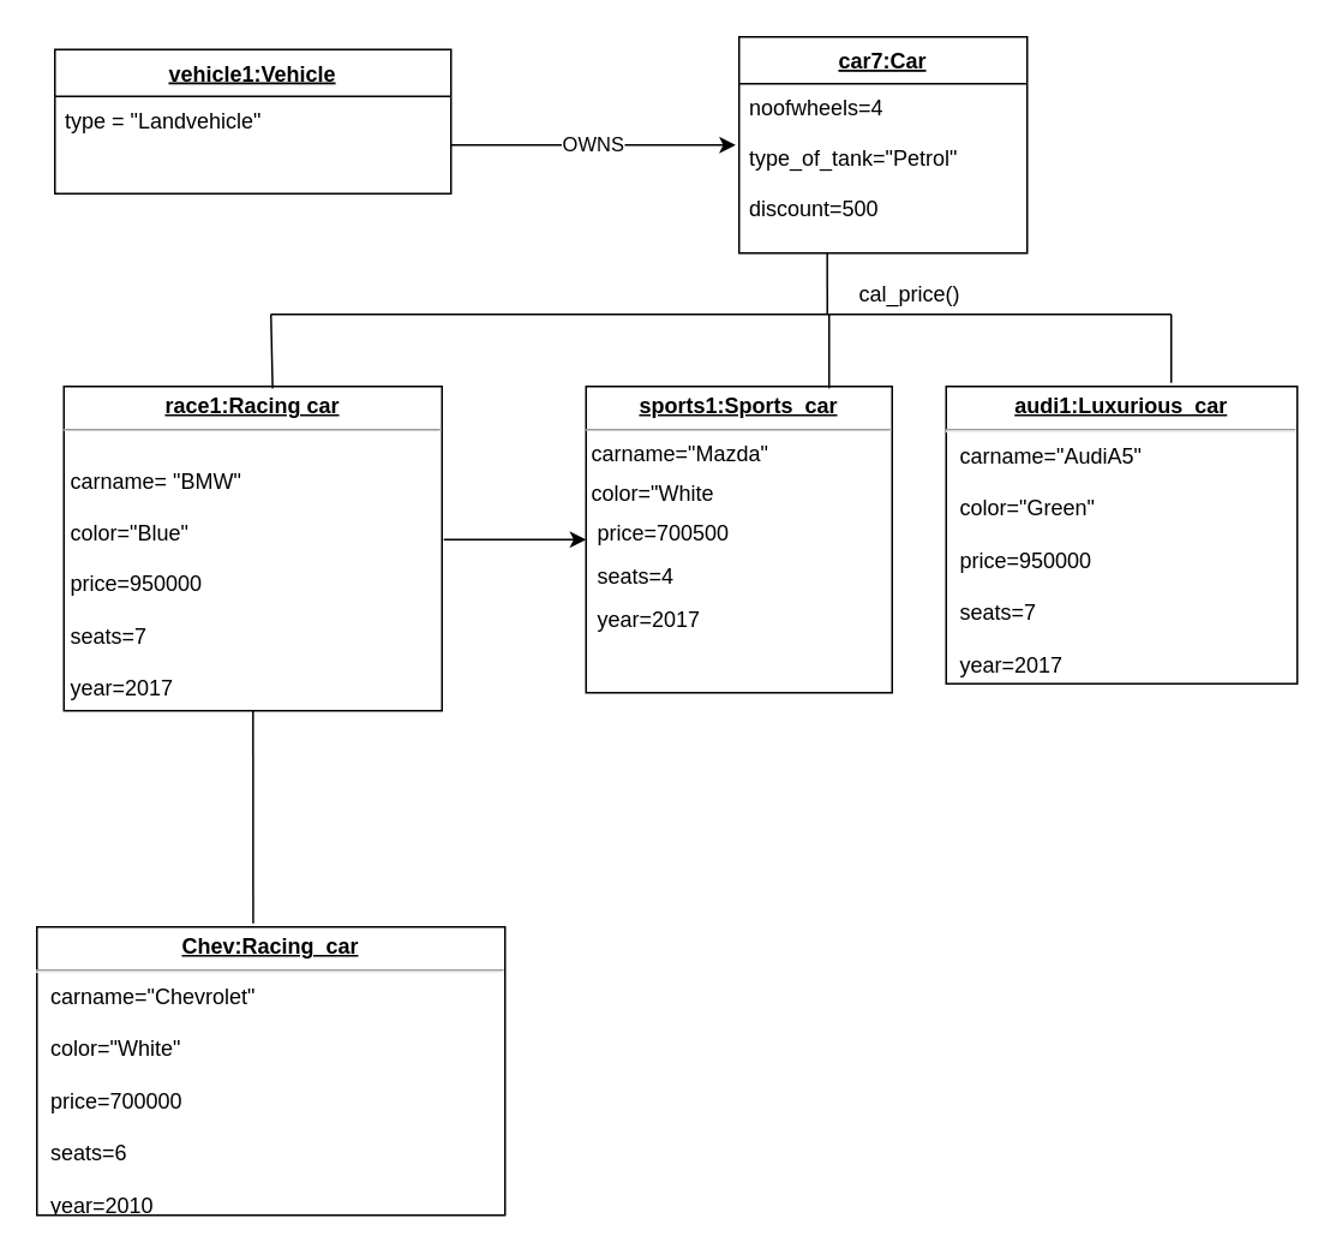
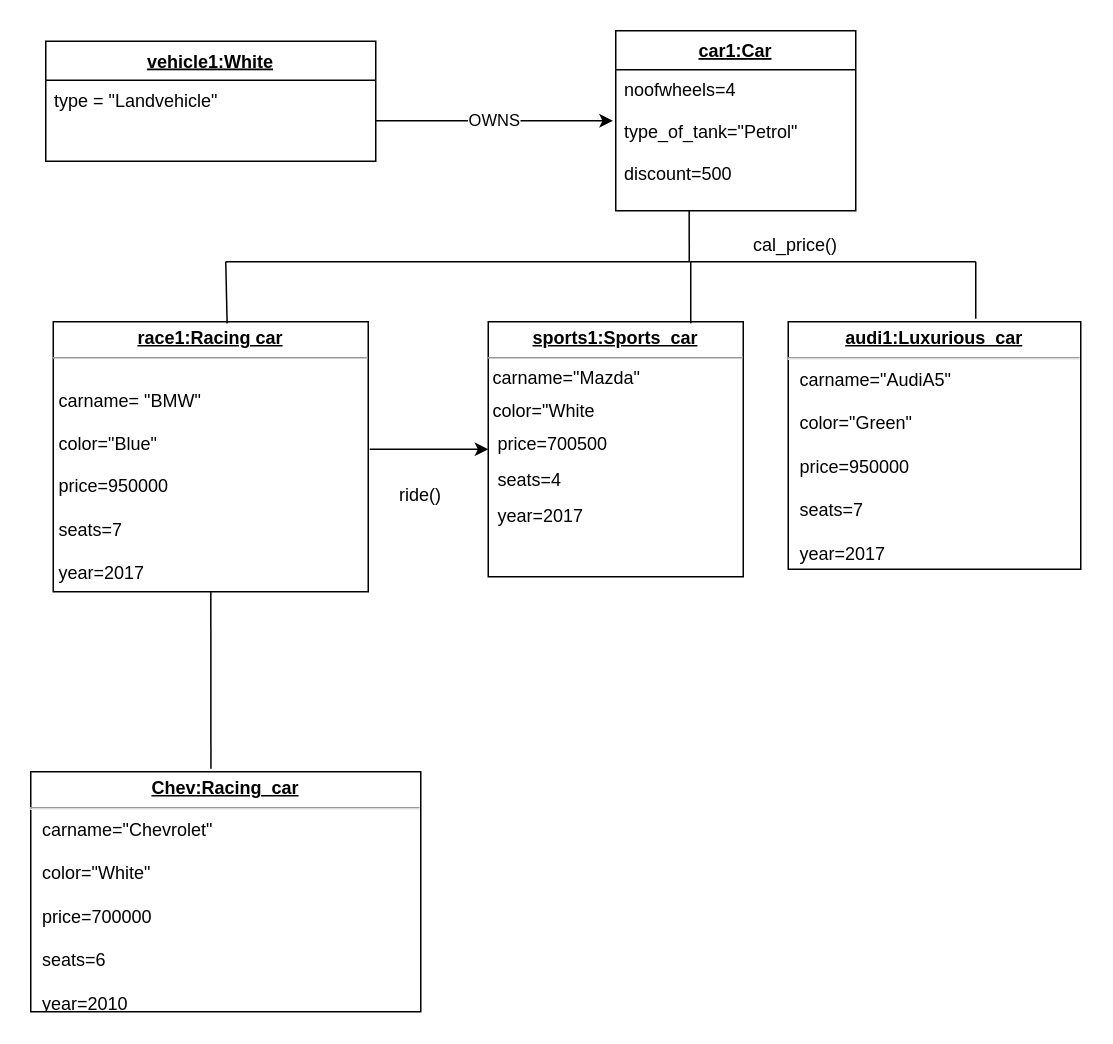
- <mxCell id="4" value="car7:Car" style="swimlane;fontStyle=5;align=center;verticalAlign=top;childLayout=stackLayout;horizontal=1;startSize=26;horizontalStack=0;resizeParent=1;resizeParentMax=0;resizeLast=0;collapsible=1;marginBottom=0;" vertex="1" parent="1"><mxGeometry x="410" y="20" width="160" height="120" as="geometry" /></mxCell>
+ <mxCell id="4" value="car1:Car" style="swimlane;fontStyle=5;align=center;verticalAlign=top;childLayout=stackLayout;horizontal=1;startSize=26;horizontalStack=0;resizeParent=1;resizeParentMax=0;resizeLast=0;collapsible=1;marginBottom=0;" vertex="1" parent="1"><mxGeometry x="410" y="20" width="160" height="120" as="geometry" /></mxCell>
- <mxCell id="2" value="vehicle1:Vehicle" style="swimlane;fontStyle=5;align=center;verticalAlign=top;childLayout=stackLayout;horizontal=1;startSize=26;horizontalStack=0;resizeParent=1;resizeParentMax=0;resizeLast=0;collapsible=1;marginBottom=0;" vertex="1" parent="1"><mxGeometry x="30" y="27" width="220" height="80" as="geometry" /></mxCell>
+ <mxCell id="2" value="vehicle1:White" style="swimlane;fontStyle=5;align=center;verticalAlign=top;childLayout=stackLayout;horizontal=1;startSize=26;horizontalStack=0;resizeParent=1;resizeParentMax=0;resizeLast=0;collapsible=1;marginBottom=0;" vertex="1" parent="1"><mxGeometry x="30" y="27" width="220" height="80" as="geometry" /></mxCell>
- <mxCell id="19" value="cal_price()" style="text;html=1;resizable=0;points=[];autosize=1;align=left;verticalAlign=top;spacingTop=-4;" vertex="1" parent="1"><mxGeometry x="475" y="153" width="70" height="20" as="geometry" /></mxCell>
+ <mxCell id="19" value="cal_price()" style="text;html=1;resizable=0;points=[];autosize=1;align=left;verticalAlign=top;spacingTop=-4;" vertex="1" parent="1"><mxGeometry x="500" y="153" width="70" height="20" as="geometry" /></mxCell>
+ <mxCell id="20" value="ride()" style="text;html=1;resizable=0;points=[];autosize=1;align=left;verticalAlign=top;spacingTop=-4;" vertex="1" parent="1"><mxGeometry x="264" y="320" width="40" height="20" as="geometry" /></mxCell>
